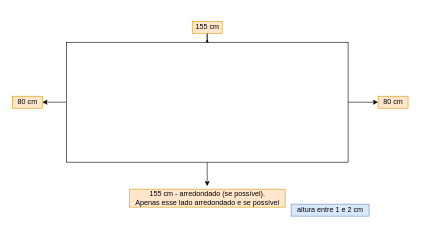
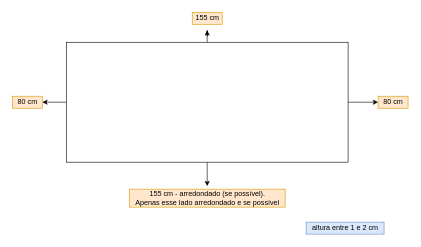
- <mxCell id="9" value="155 cm" style="text;html=1;resizable=0;autosize=1;align=center;verticalAlign=middle;points=[];fillColor=#ffe6cc;strokeColor=#d79b00;rounded=0;" vertex="1" parent="1"><mxGeometry x="320" y="35" width="50" height="20" as="geometry" /></mxCell>
+ <mxCell id="9" value="155 cm" style="text;html=1;resizable=0;autosize=1;align=center;verticalAlign=middle;points=[];fillColor=#ffe6cc;strokeColor=#d79b00;rounded=0;" vertex="1" parent="1"><mxGeometry x="320" y="20" width="50" height="20" as="geometry" /></mxCell>
- <mxCell id="11" value="altura entre 1 e 2 cm&lt;br&gt;" style="text;html=1;resizable=0;autosize=1;align=center;verticalAlign=middle;points=[];fillColor=#dae8fc;strokeColor=#6c8ebf;rounded=0;" vertex="1" parent="1"><mxGeometry x="485" y="340" width="130" height="20" as="geometry" /></mxCell>
+ <mxCell id="11" value="altura entre 1 e 2 cm&lt;br&gt;" style="text;html=1;resizable=0;autosize=1;align=center;verticalAlign=middle;points=[];fillColor=#dae8fc;strokeColor=#6c8ebf;rounded=0;" vertex="1" parent="1"><mxGeometry x="510" y="370" width="130" height="20" as="geometry" /></mxCell>
